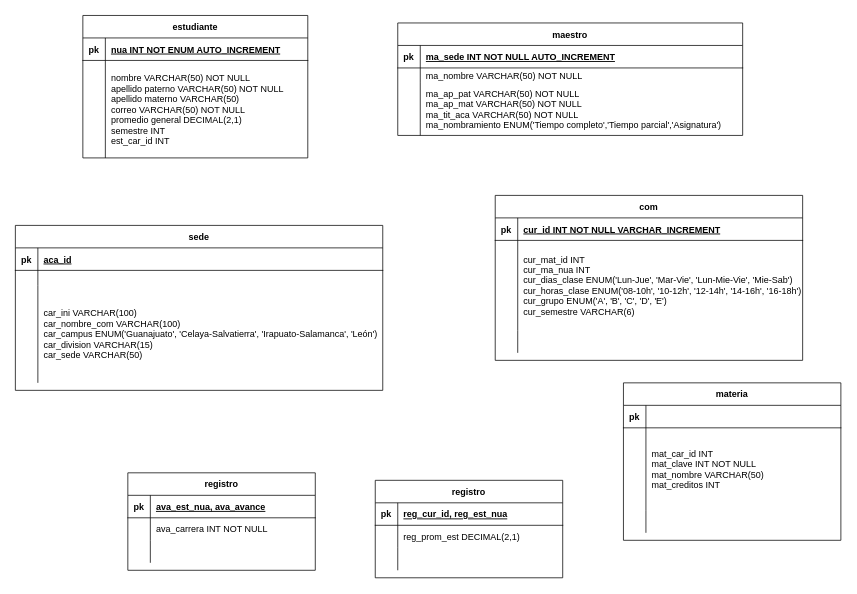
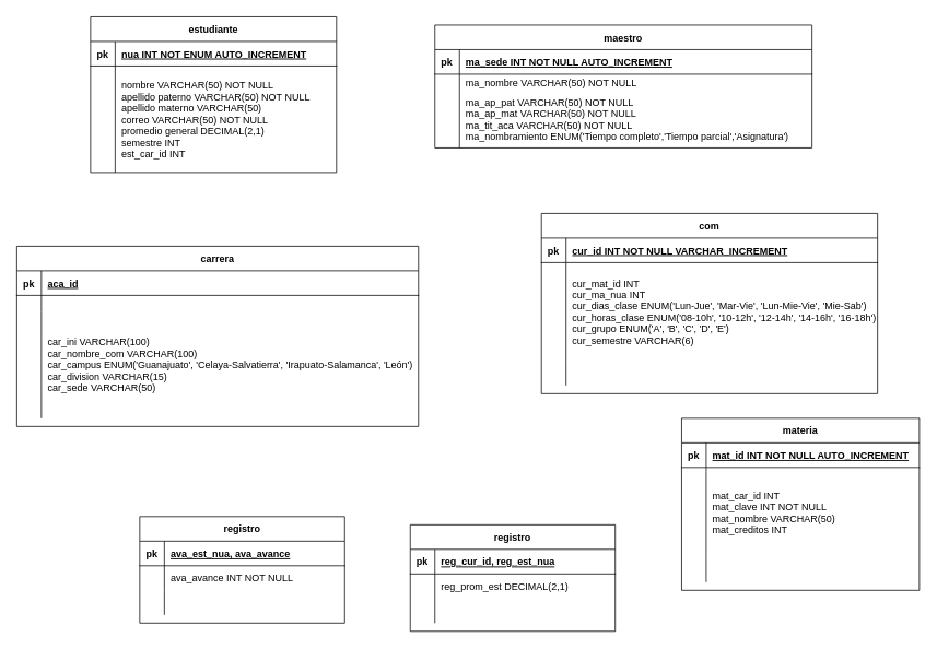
- <mxCell id="29" value="sede" style="shape=table;startSize=30;container=1;collapsible=1;childLayout=tableLayout;fixedRows=1;rowLines=0;fontStyle=1;align=center;resizeLast=1;" vertex="1" parent="1"><mxGeometry x="20" y="300" width="490" height="220" as="geometry" /></mxCell>
+ <mxCell id="29" value="carrera" style="shape=table;startSize=30;container=1;collapsible=1;childLayout=tableLayout;fixedRows=1;rowLines=0;fontStyle=1;align=center;resizeLast=1;" vertex="1" parent="1"><mxGeometry x="20" y="300" width="490" height="220" as="geometry" /></mxCell>
+ <mxCell id="42" value="mat_id INT NOT NULL AUTO_INCREMENT" style="shape=partialRectangle;overflow=hidden;connectable=0;fillColor=none;top=0;left=0;bottom=0;right=0;align=left;spacingLeft=6;fontStyle=5;" vertex="1" parent="40"><mxGeometry x="30" width="260" height="30" as="geometry"><mxRectangle width="260" height="30" as="alternateBounds" /></mxGeometry></mxCell>
- <mxCell id="65" value="ava_carrera INT NOT NULL" style="shape=partialRectangle;overflow=hidden;connectable=0;fillColor=none;top=0;left=0;bottom=0;right=0;align=left;spacingLeft=6;" vertex="1" parent="63"><mxGeometry x="30" width="220" height="30" as="geometry"><mxRectangle width="220" height="30" as="alternateBounds" /></mxGeometry></mxCell>
+ <mxCell id="65" value="ava_avance INT NOT NULL" style="shape=partialRectangle;overflow=hidden;connectable=0;fillColor=none;top=0;left=0;bottom=0;right=0;align=left;spacingLeft=6;" vertex="1" parent="63"><mxGeometry x="30" width="220" height="30" as="geometry"><mxRectangle width="220" height="30" as="alternateBounds" /></mxGeometry></mxCell>
